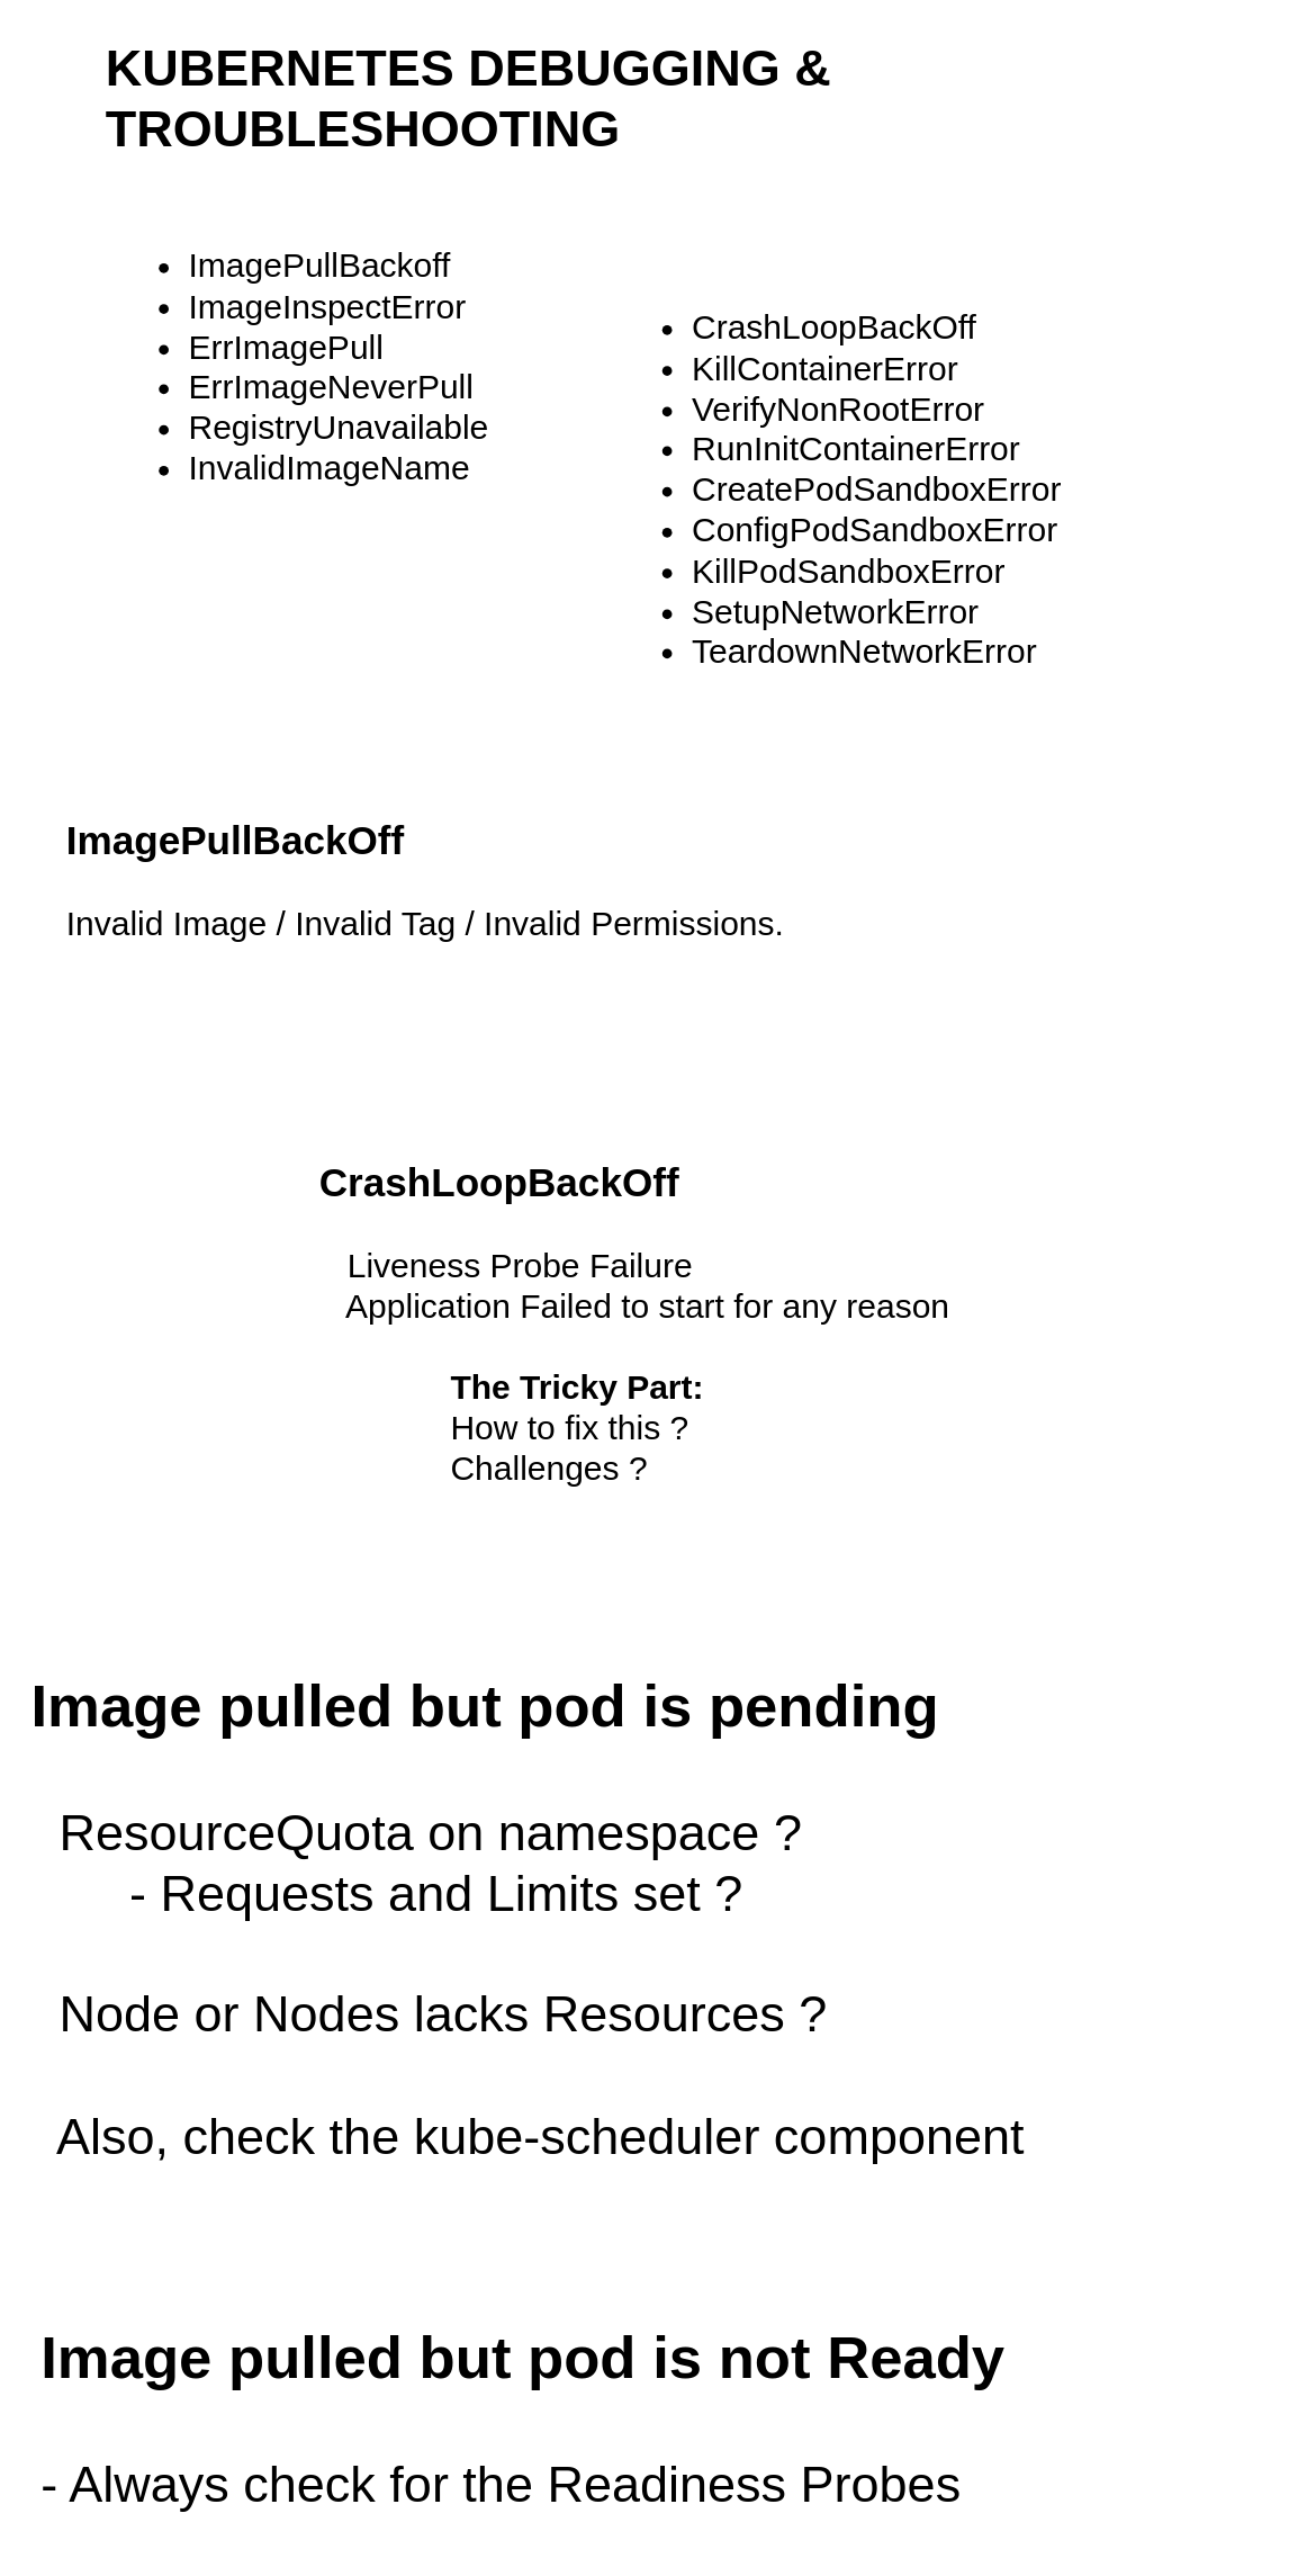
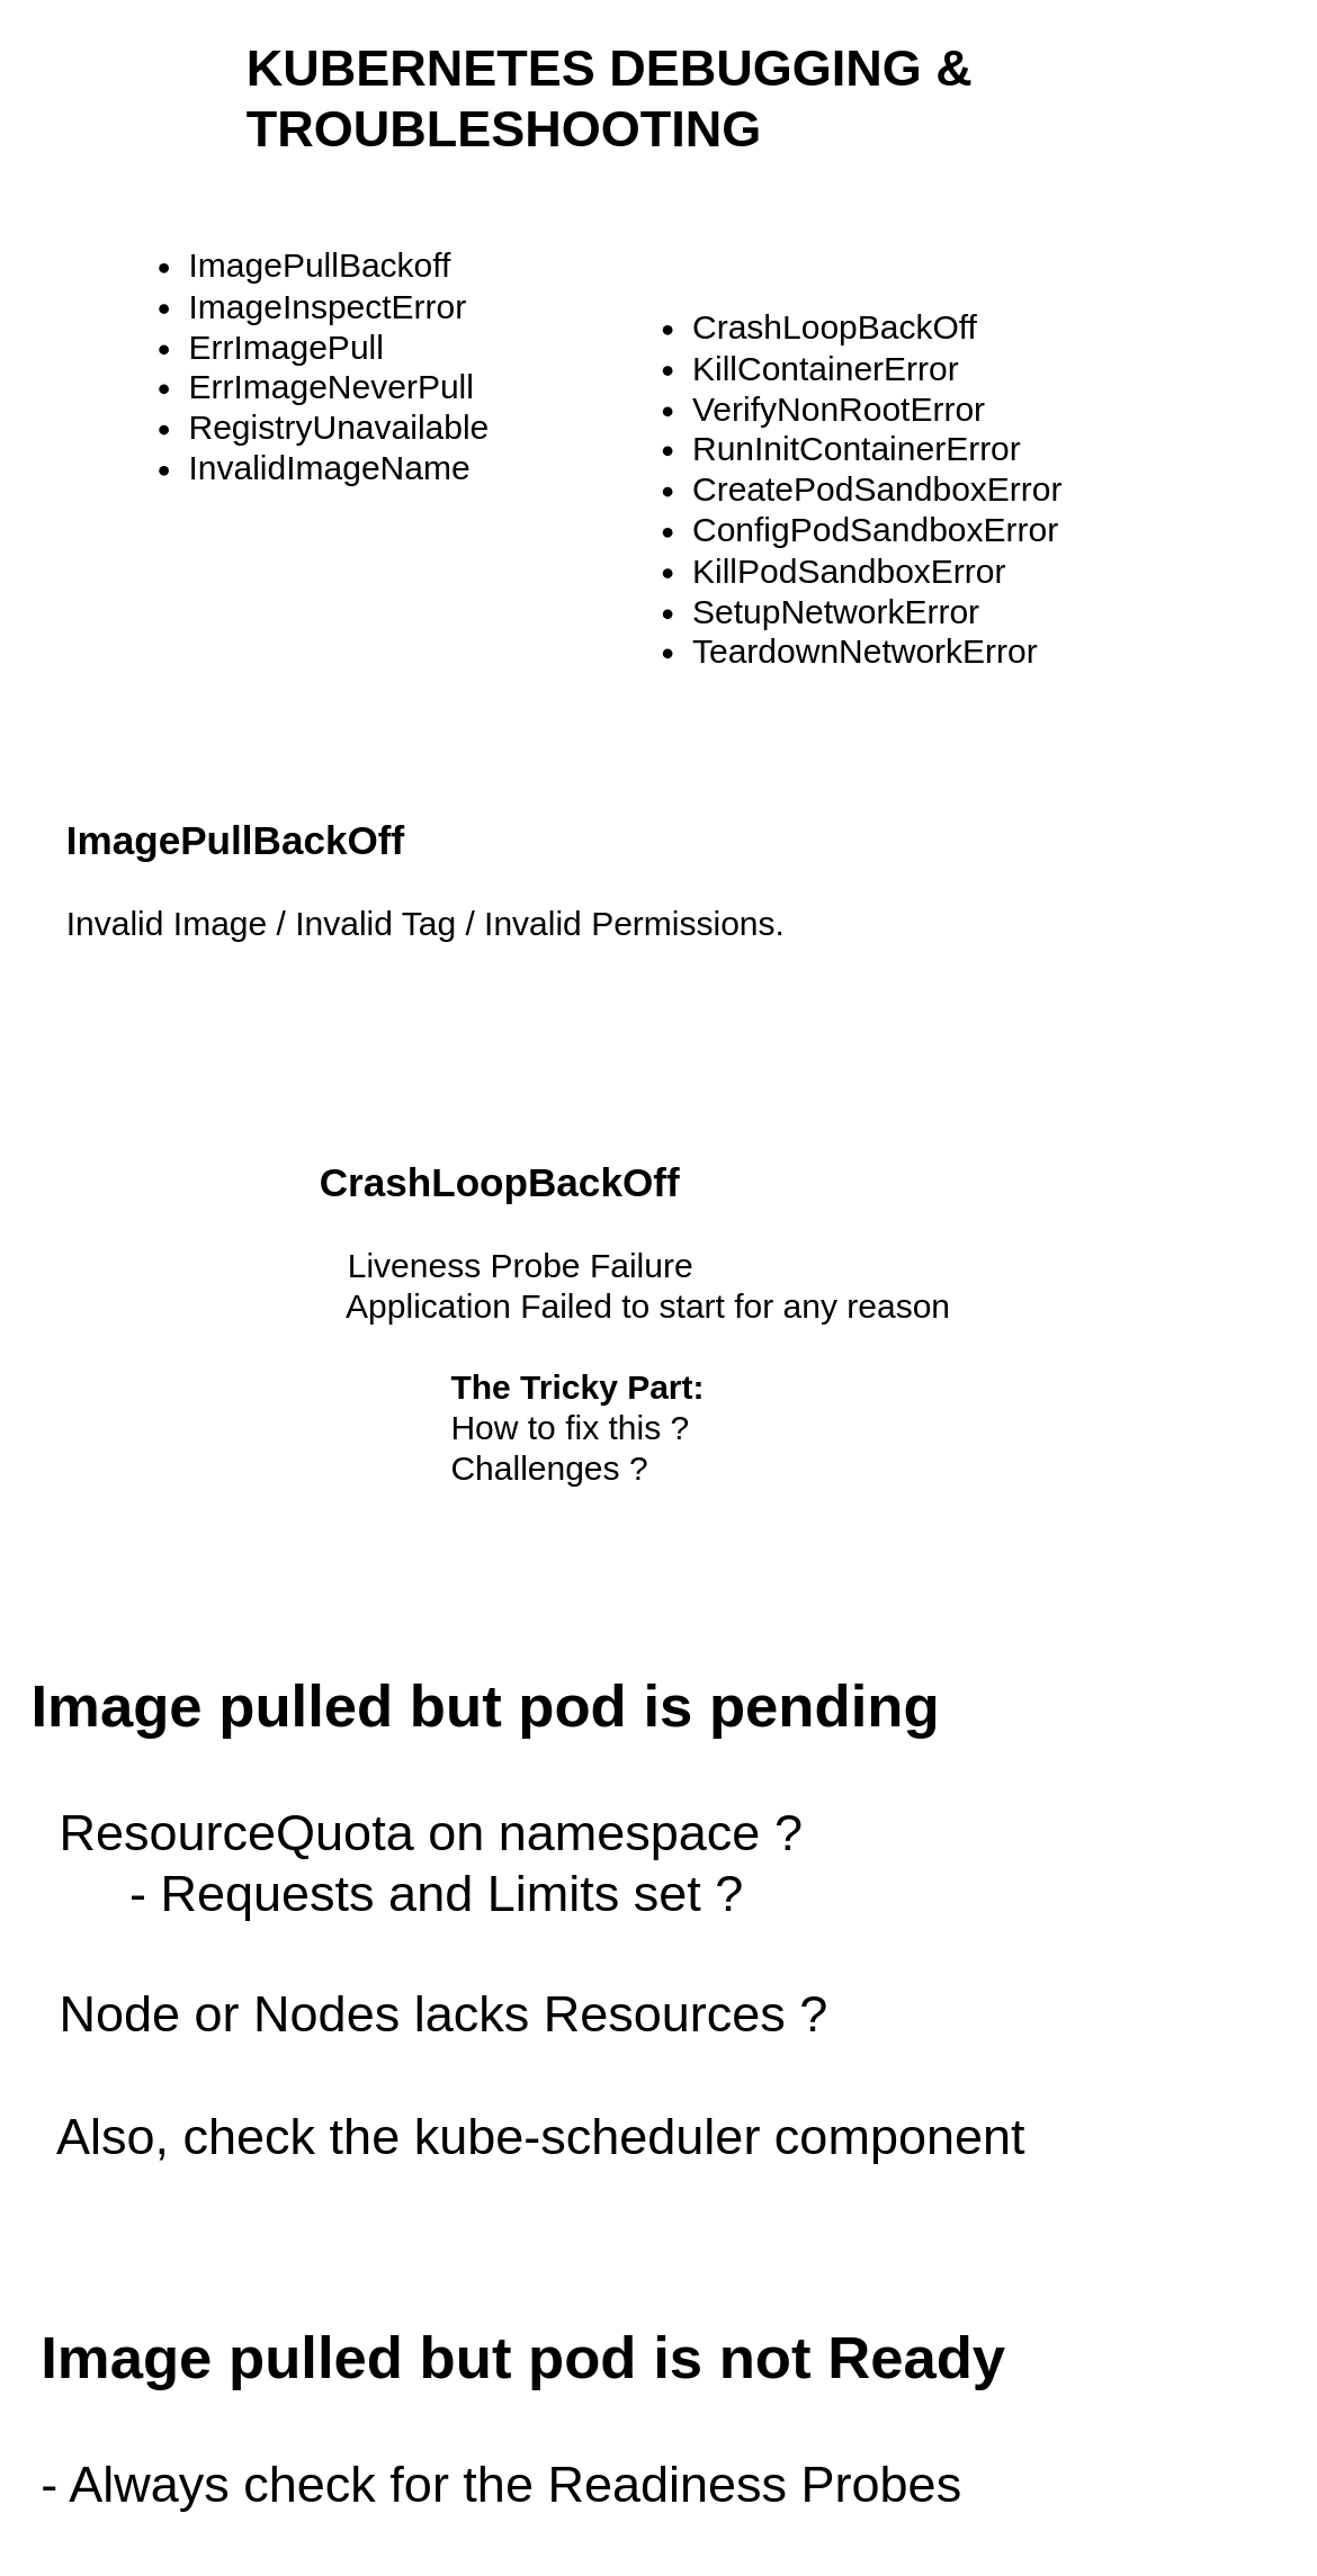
- <mxCell id="6" value="&lt;font style=&quot;font-size: 36px;&quot;&gt;&lt;b&gt;KUBERNETES DEBUGGING &amp;amp; TROUBLESHOOTING&lt;/b&gt;&lt;/font&gt;" style="text;whiteSpace=wrap;html=1;fontSize=24;" vertex="1" parent="1"><mxGeometry x="73" y="20" width="741" height="112" as="geometry" /></mxCell>
+ <mxCell id="6" value="&lt;font style=&quot;font-size: 36px;&quot;&gt;&lt;b&gt;KUBERNETES DEBUGGING &amp;amp; TROUBLESHOOTING&lt;/b&gt;&lt;/font&gt;" style="text;whiteSpace=wrap;html=1;fontSize=24;" vertex="1" parent="1"><mxGeometry x="173" y="20" width="741" height="112" as="geometry" /></mxCell>
